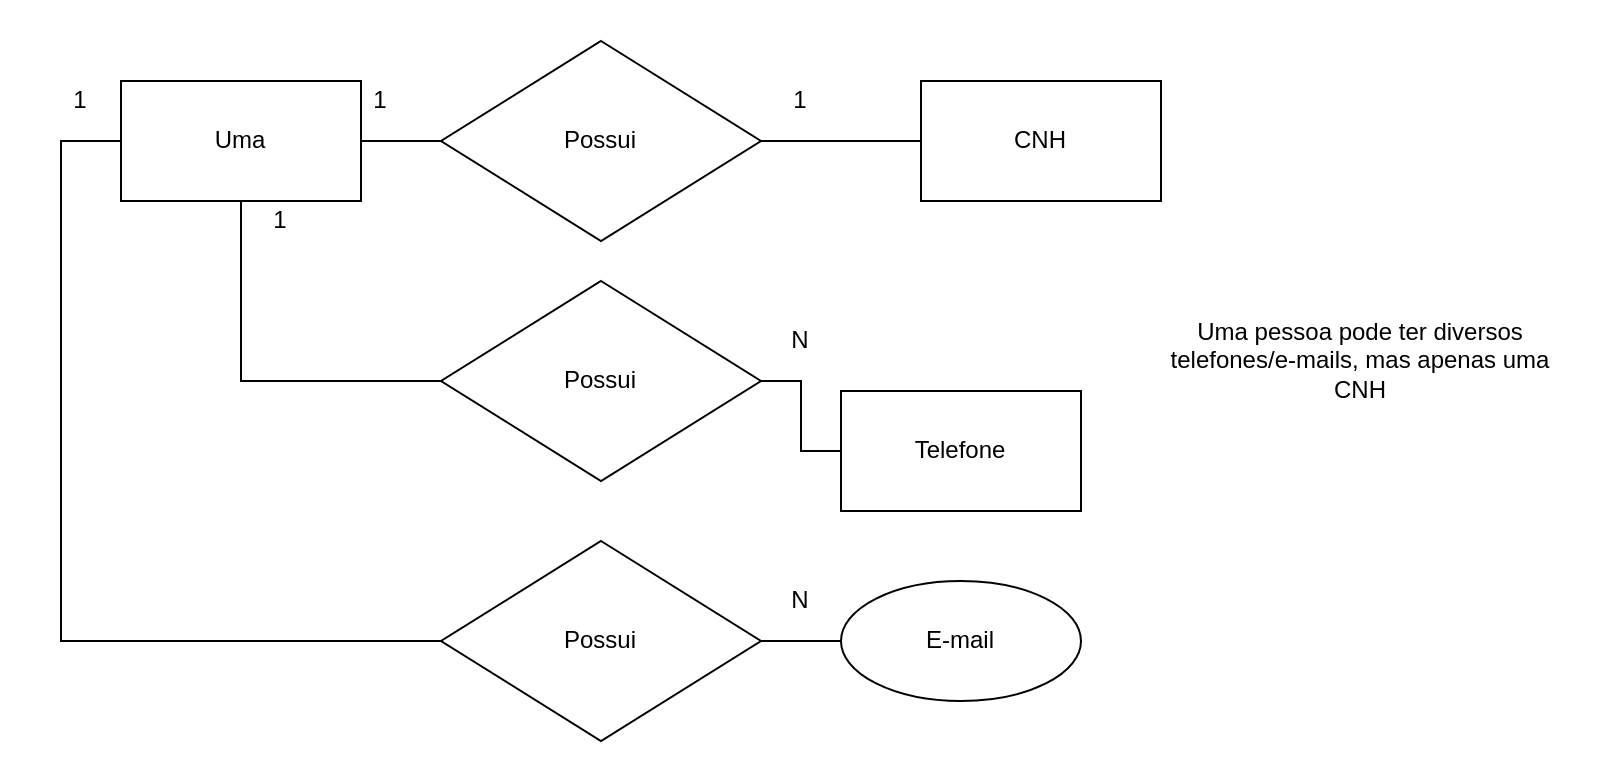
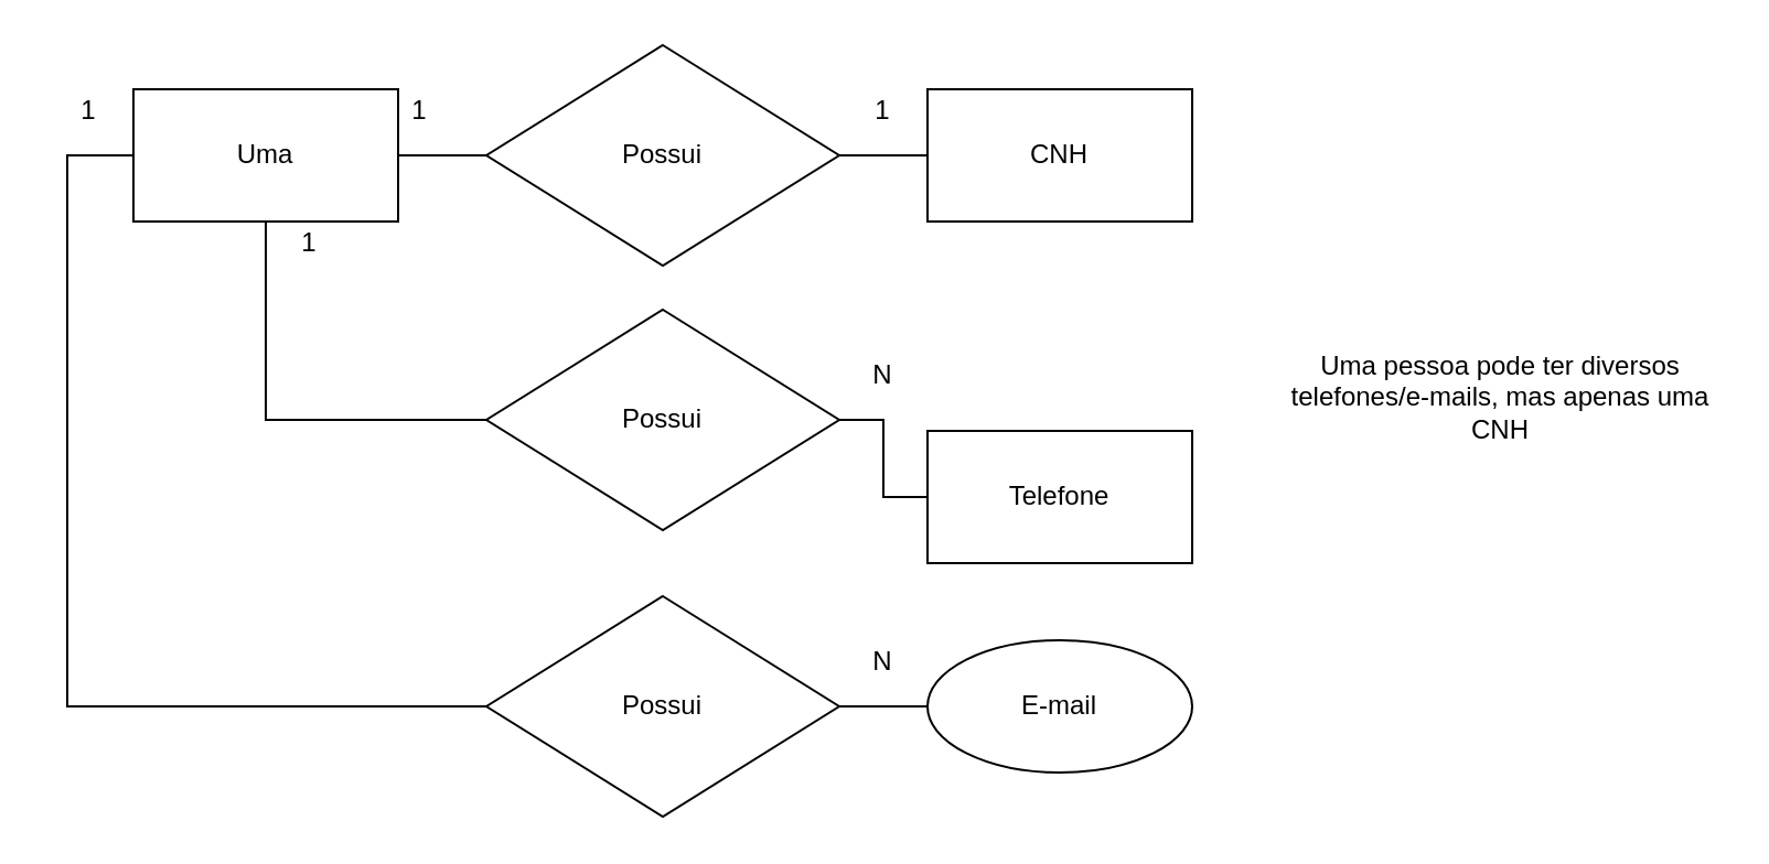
- <mxCell id="6" value="CNH" style="rounded=0;whiteSpace=wrap;html=1;" vertex="1" parent="1"><mxGeometry x="460" y="40" width="120" height="60" as="geometry" /></mxCell>
+ <mxCell id="6" value="CNH" style="rounded=0;whiteSpace=wrap;html=1;" vertex="1" parent="1"><mxGeometry x="420" y="40" width="120" height="60" as="geometry" /></mxCell>
